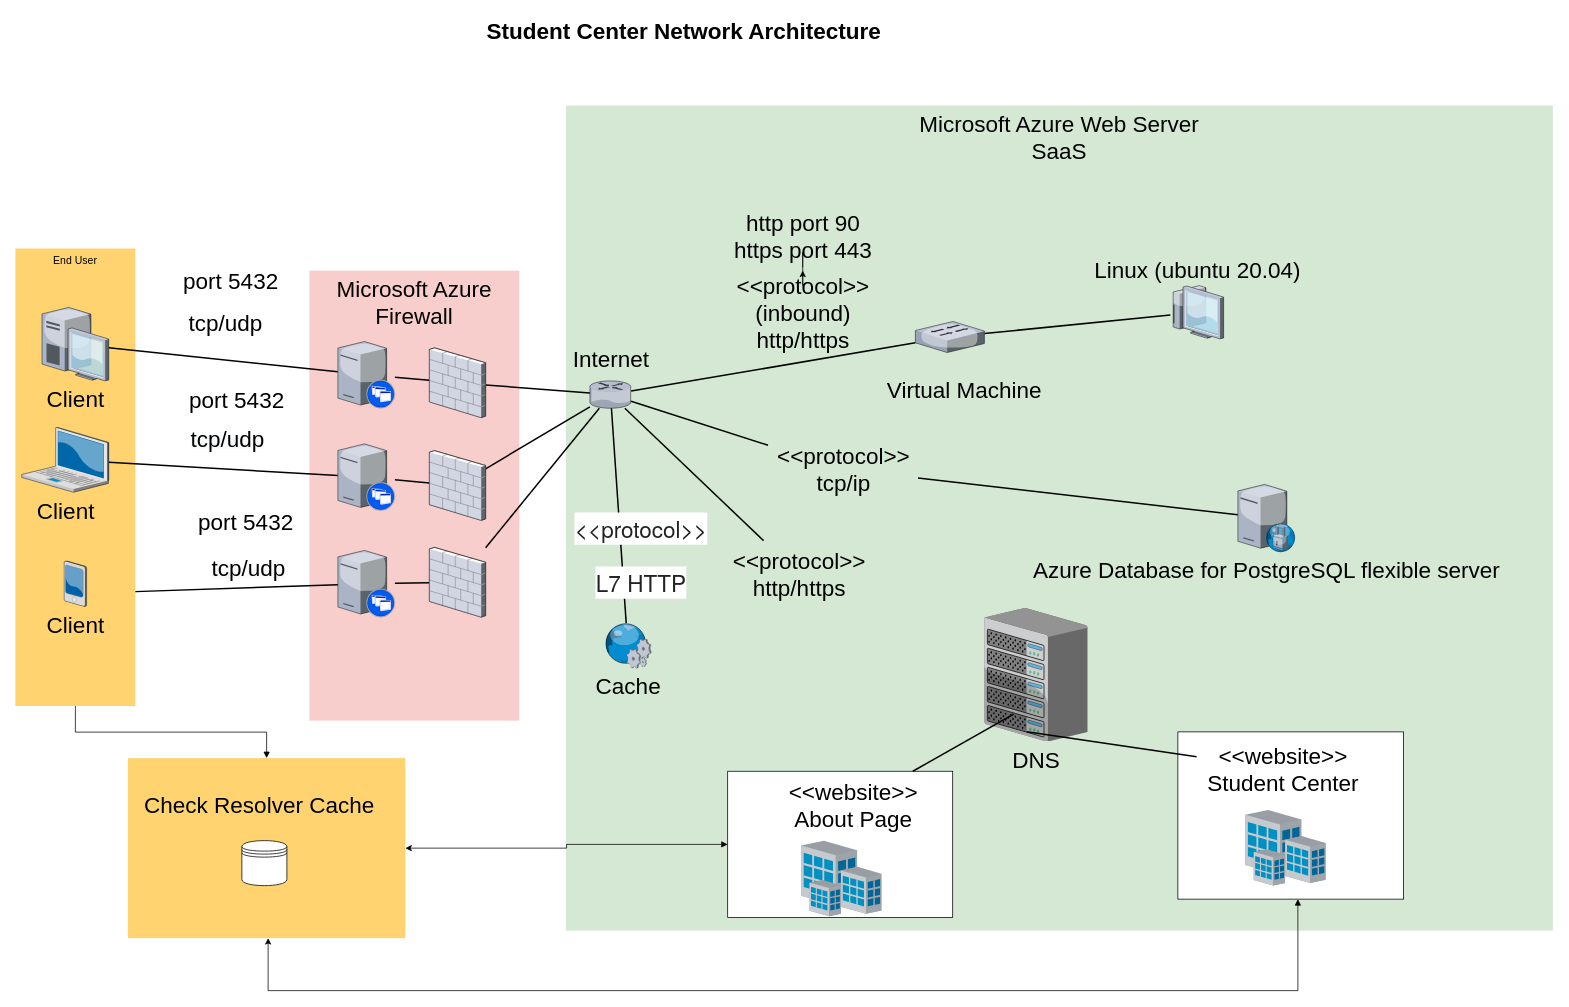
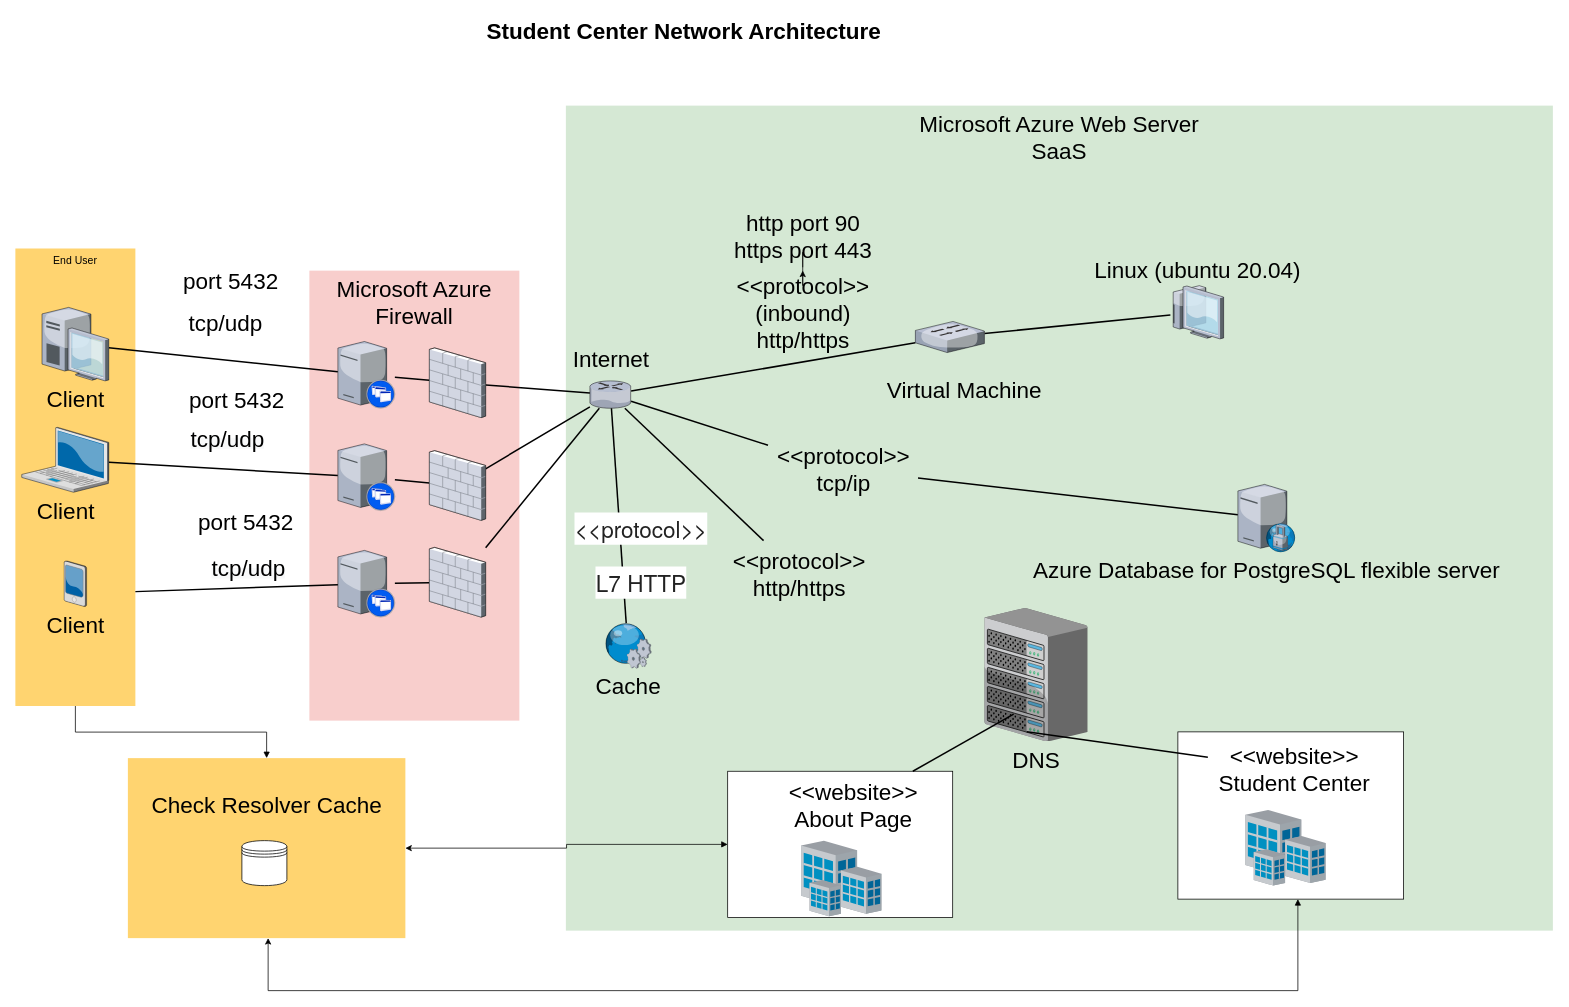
- <mxCell id="44" value="&lt;font style=&quot;font-size: 30px;&quot;&gt;&amp;lt;&amp;lt;website&amp;gt;&amp;gt;&lt;br&gt;Student Center&lt;/font&gt;" style="text;html=1;align=center;verticalAlign=middle;resizable=0;points=[];autosize=1;strokeColor=none;fillColor=none;fontSize=16;" parent="1" vertex="1"><mxGeometry x="1595" y="980" width="230" height="90" as="geometry" /></mxCell>
+ <mxCell id="44" value="&lt;font style=&quot;font-size: 30px;&quot;&gt;&amp;lt;&amp;lt;website&amp;gt;&amp;gt;&lt;br&gt;Student Center&lt;/font&gt;" style="text;html=1;align=center;verticalAlign=middle;resizable=0;points=[];autosize=1;strokeColor=none;fillColor=none;fontSize=16;" parent="1" vertex="1"><mxGeometry x="1610" y="980" width="230" height="90" as="geometry" /></mxCell>
- <mxCell id="61" value="&lt;font style=&quot;font-size: 30px;&quot;&gt;Check Resolver Cache&lt;/font&gt;" style="text;html=1;align=center;verticalAlign=middle;resizable=0;points=[];autosize=1;strokeColor=none;fillColor=none;fontSize=16;" parent="1" vertex="1"><mxGeometry x="180" y="1048" width="330" height="50" as="geometry" /></mxCell>
+ <mxCell id="61" value="&lt;font style=&quot;font-size: 30px;&quot;&gt;Check Resolver Cache&lt;/font&gt;" style="text;html=1;align=center;verticalAlign=middle;resizable=0;points=[];autosize=1;strokeColor=none;fillColor=none;fontSize=16;" parent="1" vertex="1"><mxGeometry x="190" y="1048" width="330" height="50" as="geometry" /></mxCell>
